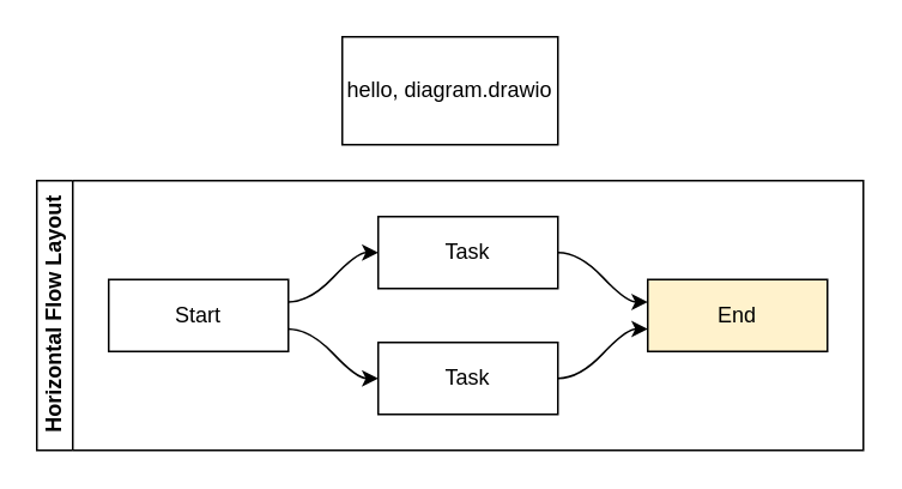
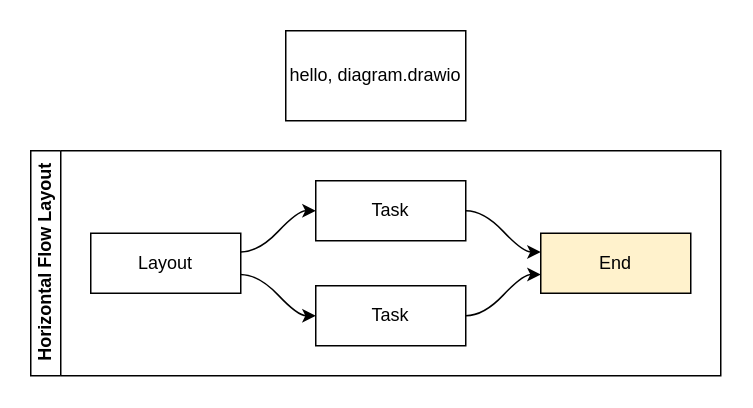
- <mxCell id="4" value="Start" style="whiteSpace=wrap;html=1;" vertex="1" parent="3"><mxGeometry x="40" y="55" width="100" height="40" as="geometry" /></mxCell>
+ <mxCell id="4" value="Layout" style="whiteSpace=wrap;html=1;" vertex="1" parent="3"><mxGeometry x="40" y="55" width="100" height="40" as="geometry" /></mxCell>
